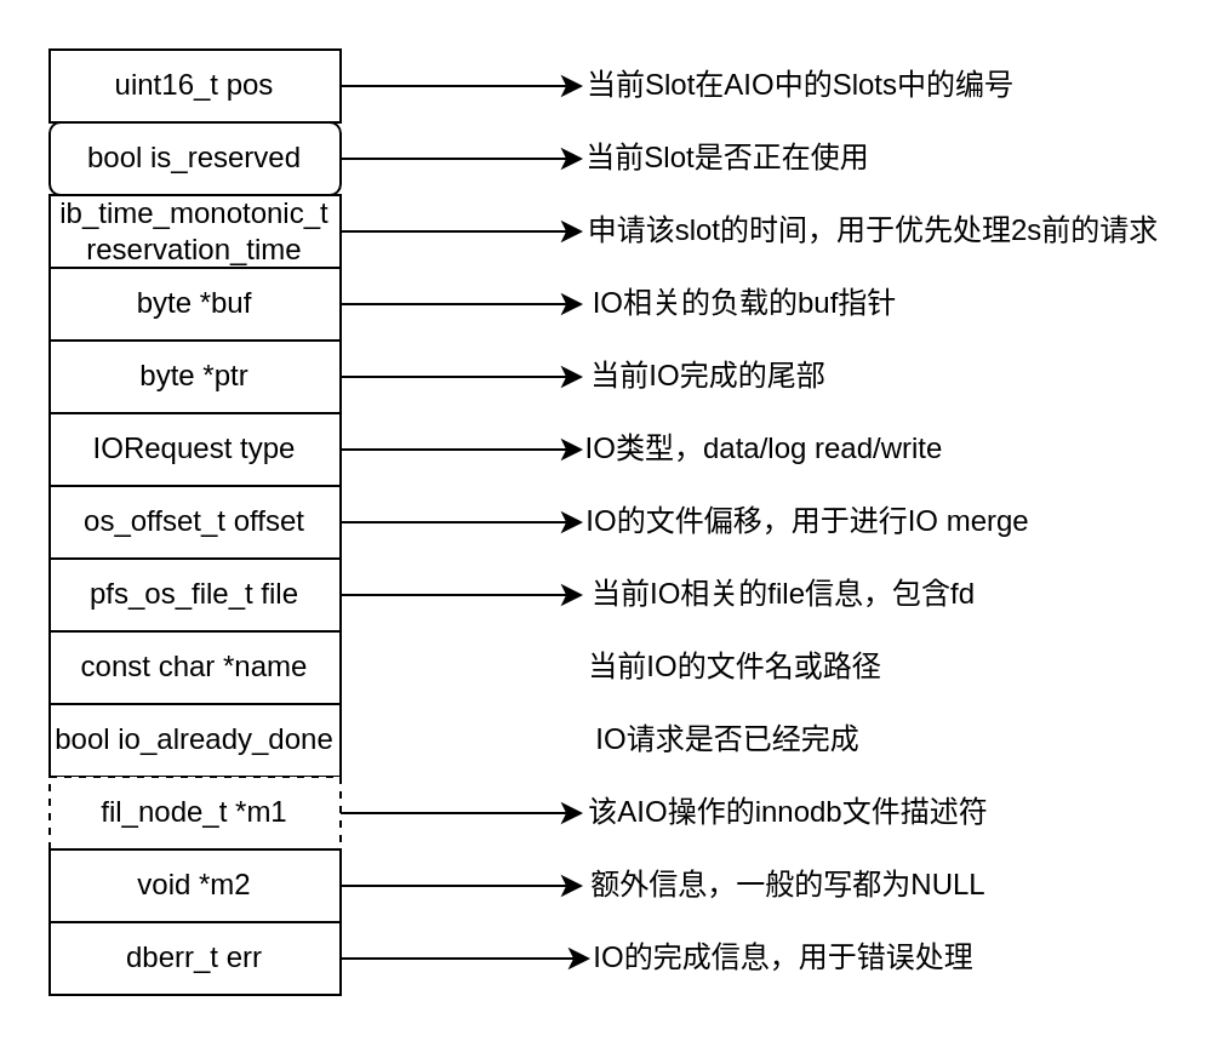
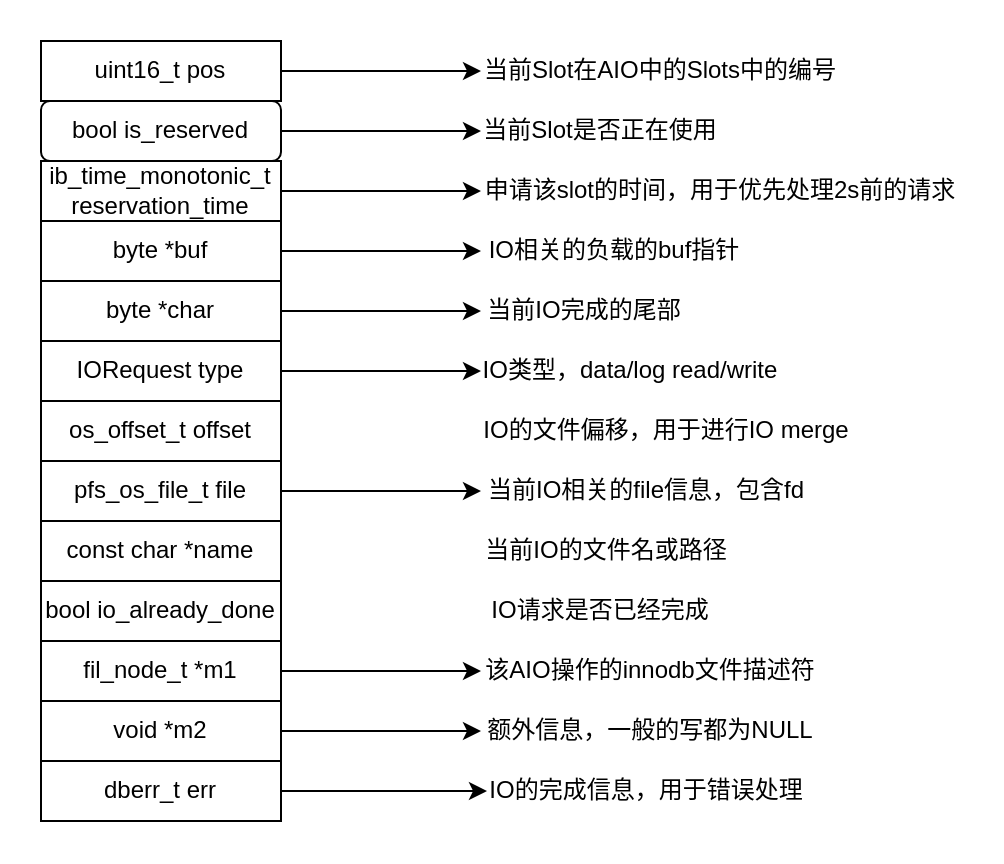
- <mxCell id="11" value="byte *ptr" style="rounded=0;whiteSpace=wrap;html=1;" vertex="1" parent="1"><mxGeometry x="20" y="140" width="120" height="30" as="geometry" /></mxCell>
+ <mxCell id="11" value="byte *char" style="rounded=0;whiteSpace=wrap;html=1;" vertex="1" parent="1"><mxGeometry x="20" y="140" width="120" height="30" as="geometry" /></mxCell>
- <mxCell id="14" style="edgeStyle=none;rounded=0;orthogonalLoop=1;jettySize=auto;html=1;exitX=1;exitY=0.5;exitDx=0;exitDy=0;entryX=0;entryY=0.5;entryDx=0;entryDy=0;" edge="1" parent="1" source="15" target="34"><mxGeometry relative="1" as="geometry" /></mxCell>
+ <mxCell id="14" style="edgeStyle=none;rounded=0;orthogonalLoop=1;jettySize=auto;html=1;exitX=1;exitY=0.5;exitDx=0;exitDy=0;" edge="1" parent="1" source="15" target="13"><mxGeometry relative="1" as="geometry" /></mxCell>
- <mxCell id="23" value="fil_node_t *m1" style="rounded=0;whiteSpace=wrap;html=1;dashed=1;" vertex="1" parent="1"><mxGeometry x="20" y="320" width="120" height="30" as="geometry" /></mxCell>
+ <mxCell id="23" value="fil_node_t *m1" style="rounded=0;whiteSpace=wrap;html=1;" vertex="1" parent="1"><mxGeometry x="20" y="320" width="120" height="30" as="geometry" /></mxCell>
